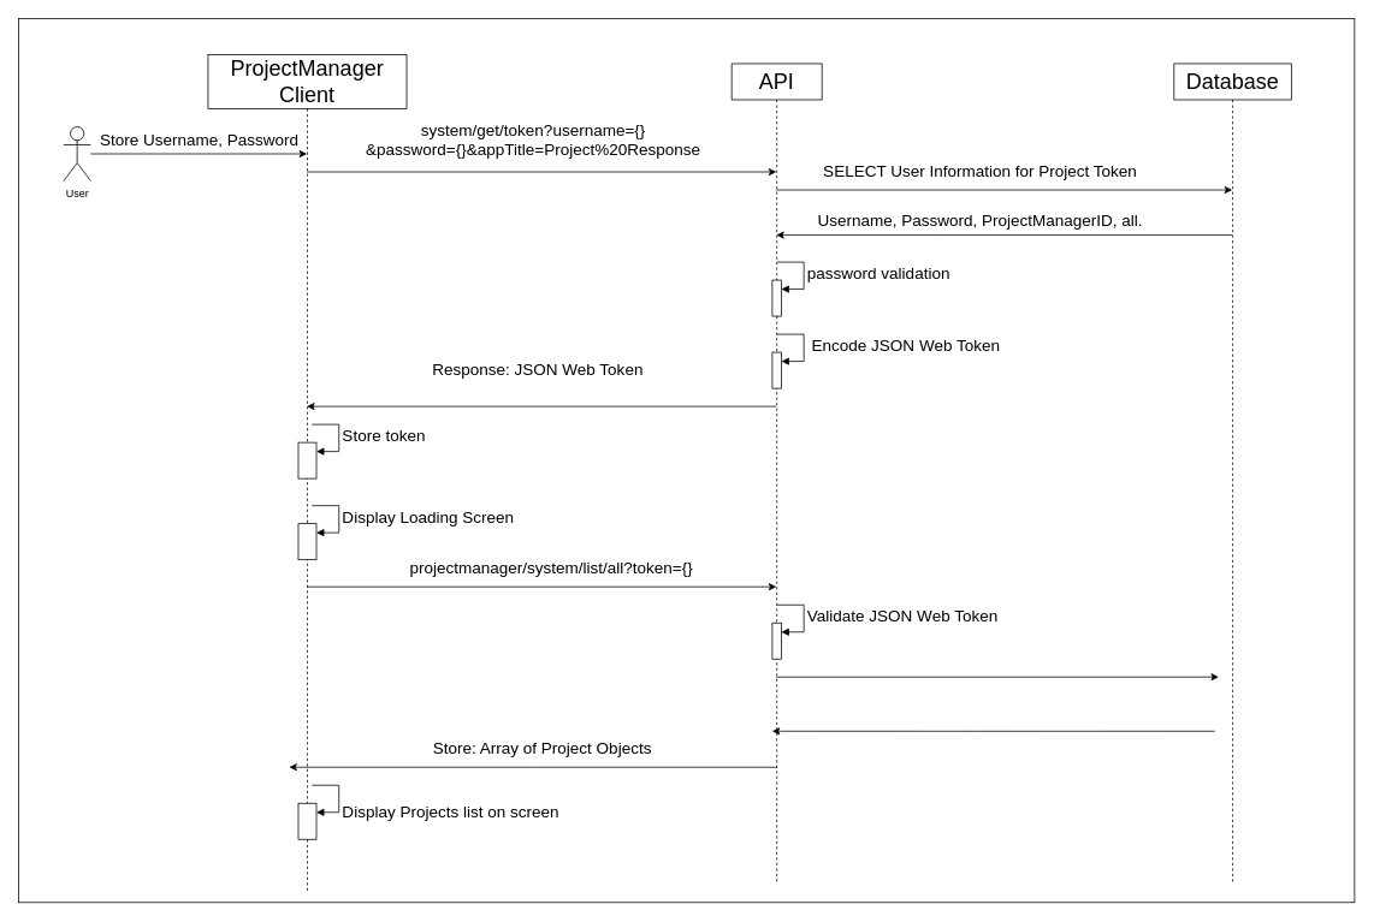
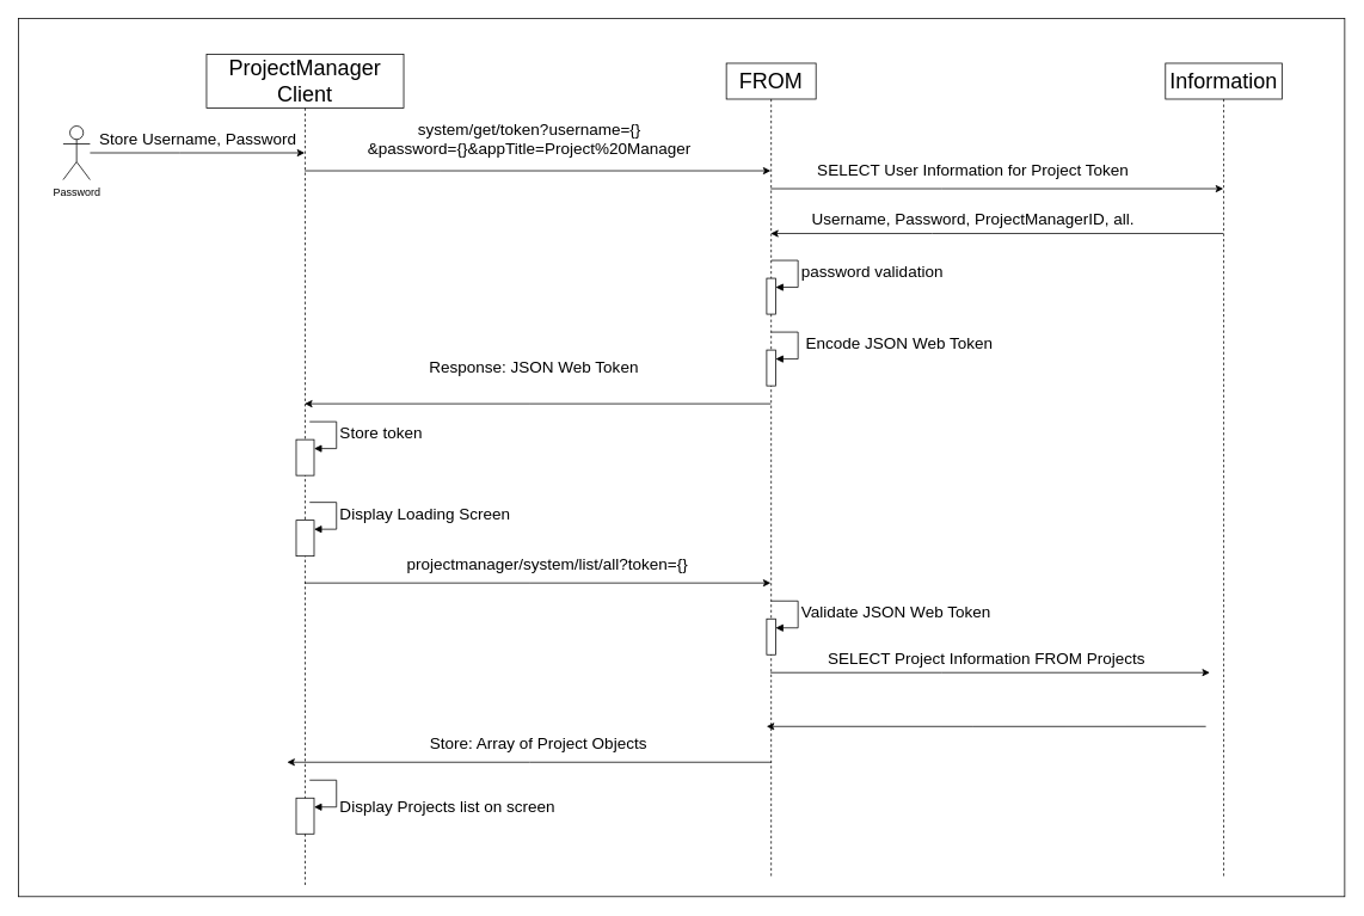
- <mxCell id="19" value="&lt;font style=&quot;font-size: 24px;&quot;&gt;API&lt;/font&gt;" style="shape=umlLifeline;perimeter=lifelinePerimeter;whiteSpace=wrap;html=1;container=1;dropTarget=0;collapsible=0;recursiveResize=0;outlineConnect=0;portConstraint=eastwest;newEdgeStyle={&quot;curved&quot;:0,&quot;rounded&quot;:0};" parent="1" vertex="1"><mxGeometry x="810" y="70" width="100" height="910" as="geometry" /></mxCell>
+ <mxCell id="19" value="&lt;font style=&quot;font-size: 24px;&quot;&gt;FROM&lt;/font&gt;" style="shape=umlLifeline;perimeter=lifelinePerimeter;whiteSpace=wrap;html=1;container=1;dropTarget=0;collapsible=0;recursiveResize=0;outlineConnect=0;portConstraint=eastwest;newEdgeStyle={&quot;curved&quot;:0,&quot;rounded&quot;:0};" parent="1" vertex="1"><mxGeometry x="810" y="70" width="100" height="910" as="geometry" /></mxCell>
- <mxCell id="29" value="&lt;font style=&quot;font-size: 24px;&quot;&gt;Database&lt;/font&gt;" style="shape=umlLifeline;perimeter=lifelinePerimeter;whiteSpace=wrap;html=1;container=1;dropTarget=0;collapsible=0;recursiveResize=0;outlineConnect=0;portConstraint=eastwest;newEdgeStyle={&quot;curved&quot;:0,&quot;rounded&quot;:0};" parent="1" vertex="1"><mxGeometry x="1300" y="70" width="130" height="910" as="geometry" /></mxCell>
+ <mxCell id="29" value="&lt;font style=&quot;font-size: 24px;&quot;&gt;Information&lt;/font&gt;" style="shape=umlLifeline;perimeter=lifelinePerimeter;whiteSpace=wrap;html=1;container=1;dropTarget=0;collapsible=0;recursiveResize=0;outlineConnect=0;portConstraint=eastwest;newEdgeStyle={&quot;curved&quot;:0,&quot;rounded&quot;:0};" parent="1" vertex="1"><mxGeometry x="1300" y="70" width="130" height="910" as="geometry" /></mxCell>
- <mxCell id="26" value="&lt;font style=&quot;font-size: 18px;&quot;&gt;system/get/token?username={}&lt;/font&gt;&lt;div&gt;&lt;font style=&quot;font-size: 18px;&quot;&gt;&amp;amp;password={}&amp;amp;appTitle=Project%20Response&lt;/font&gt;&lt;/div&gt;" style="text;html=1;align=center;verticalAlign=middle;resizable=0;points=[];autosize=1;strokeColor=none;fillColor=none;" parent="1" vertex="1"><mxGeometry x="400" y="125" width="380" height="60" as="geometry" /></mxCell>
+ <mxCell id="26" value="&lt;font style=&quot;font-size: 18px;&quot;&gt;system/get/token?username={}&lt;/font&gt;&lt;div&gt;&lt;font style=&quot;font-size: 18px;&quot;&gt;&amp;amp;password={}&amp;amp;appTitle=Project%20Manager&lt;/font&gt;&lt;/div&gt;" style="text;html=1;align=center;verticalAlign=middle;resizable=0;points=[];autosize=1;strokeColor=none;fillColor=none;" parent="1" vertex="1"><mxGeometry x="400" y="125" width="380" height="60" as="geometry" /></mxCell>
- <mxCell id="4" value="User" style="shape=umlActor;verticalLabelPosition=bottom;verticalAlign=top;html=1;" parent="1" vertex="1"><mxGeometry x="70" y="140" width="30" height="60" as="geometry" /></mxCell>
+ <mxCell id="4" value="Password" style="shape=umlActor;verticalLabelPosition=bottom;verticalAlign=top;html=1;" parent="1" vertex="1"><mxGeometry x="70" y="140" width="30" height="60" as="geometry" /></mxCell>
+ <mxCell id="34" value="&lt;font style=&quot;font-size: 18px;&quot;&gt;SELECT Project Information FROM Projects&lt;/font&gt;" style="text;html=1;align=center;verticalAlign=middle;resizable=0;points=[];autosize=1;strokeColor=none;fillColor=none;" parent="1" vertex="1"><mxGeometry x="910" y="715" width="380" height="40" as="geometry" /></mxCell>
